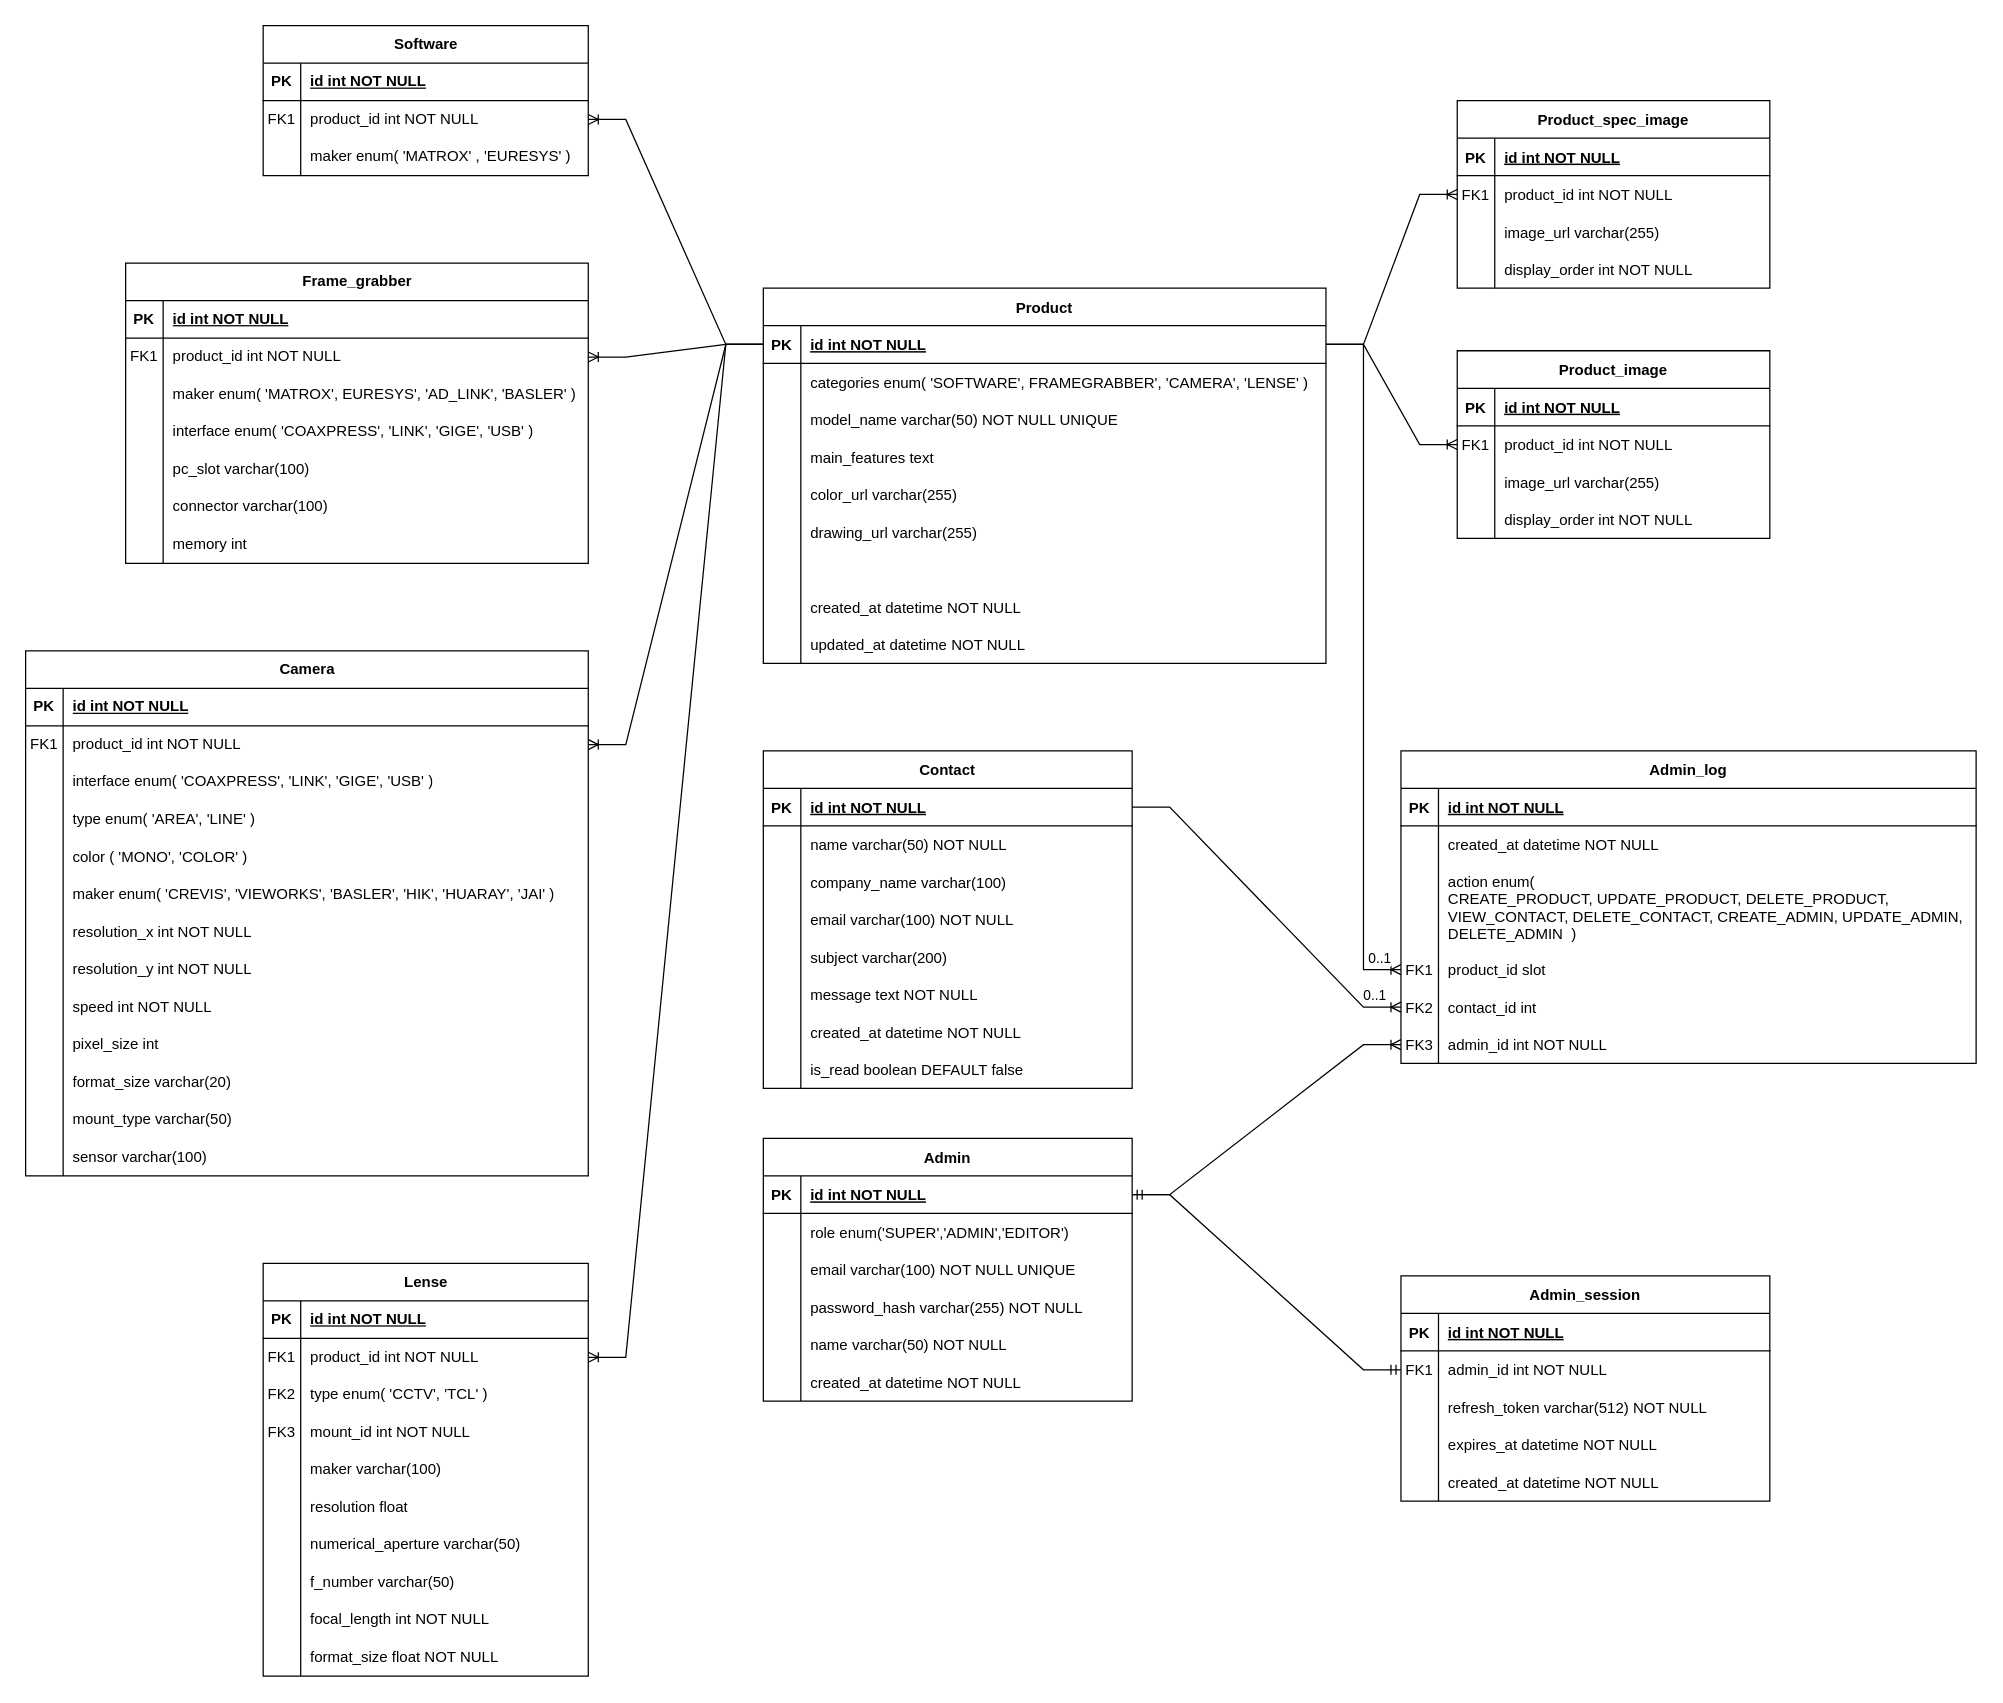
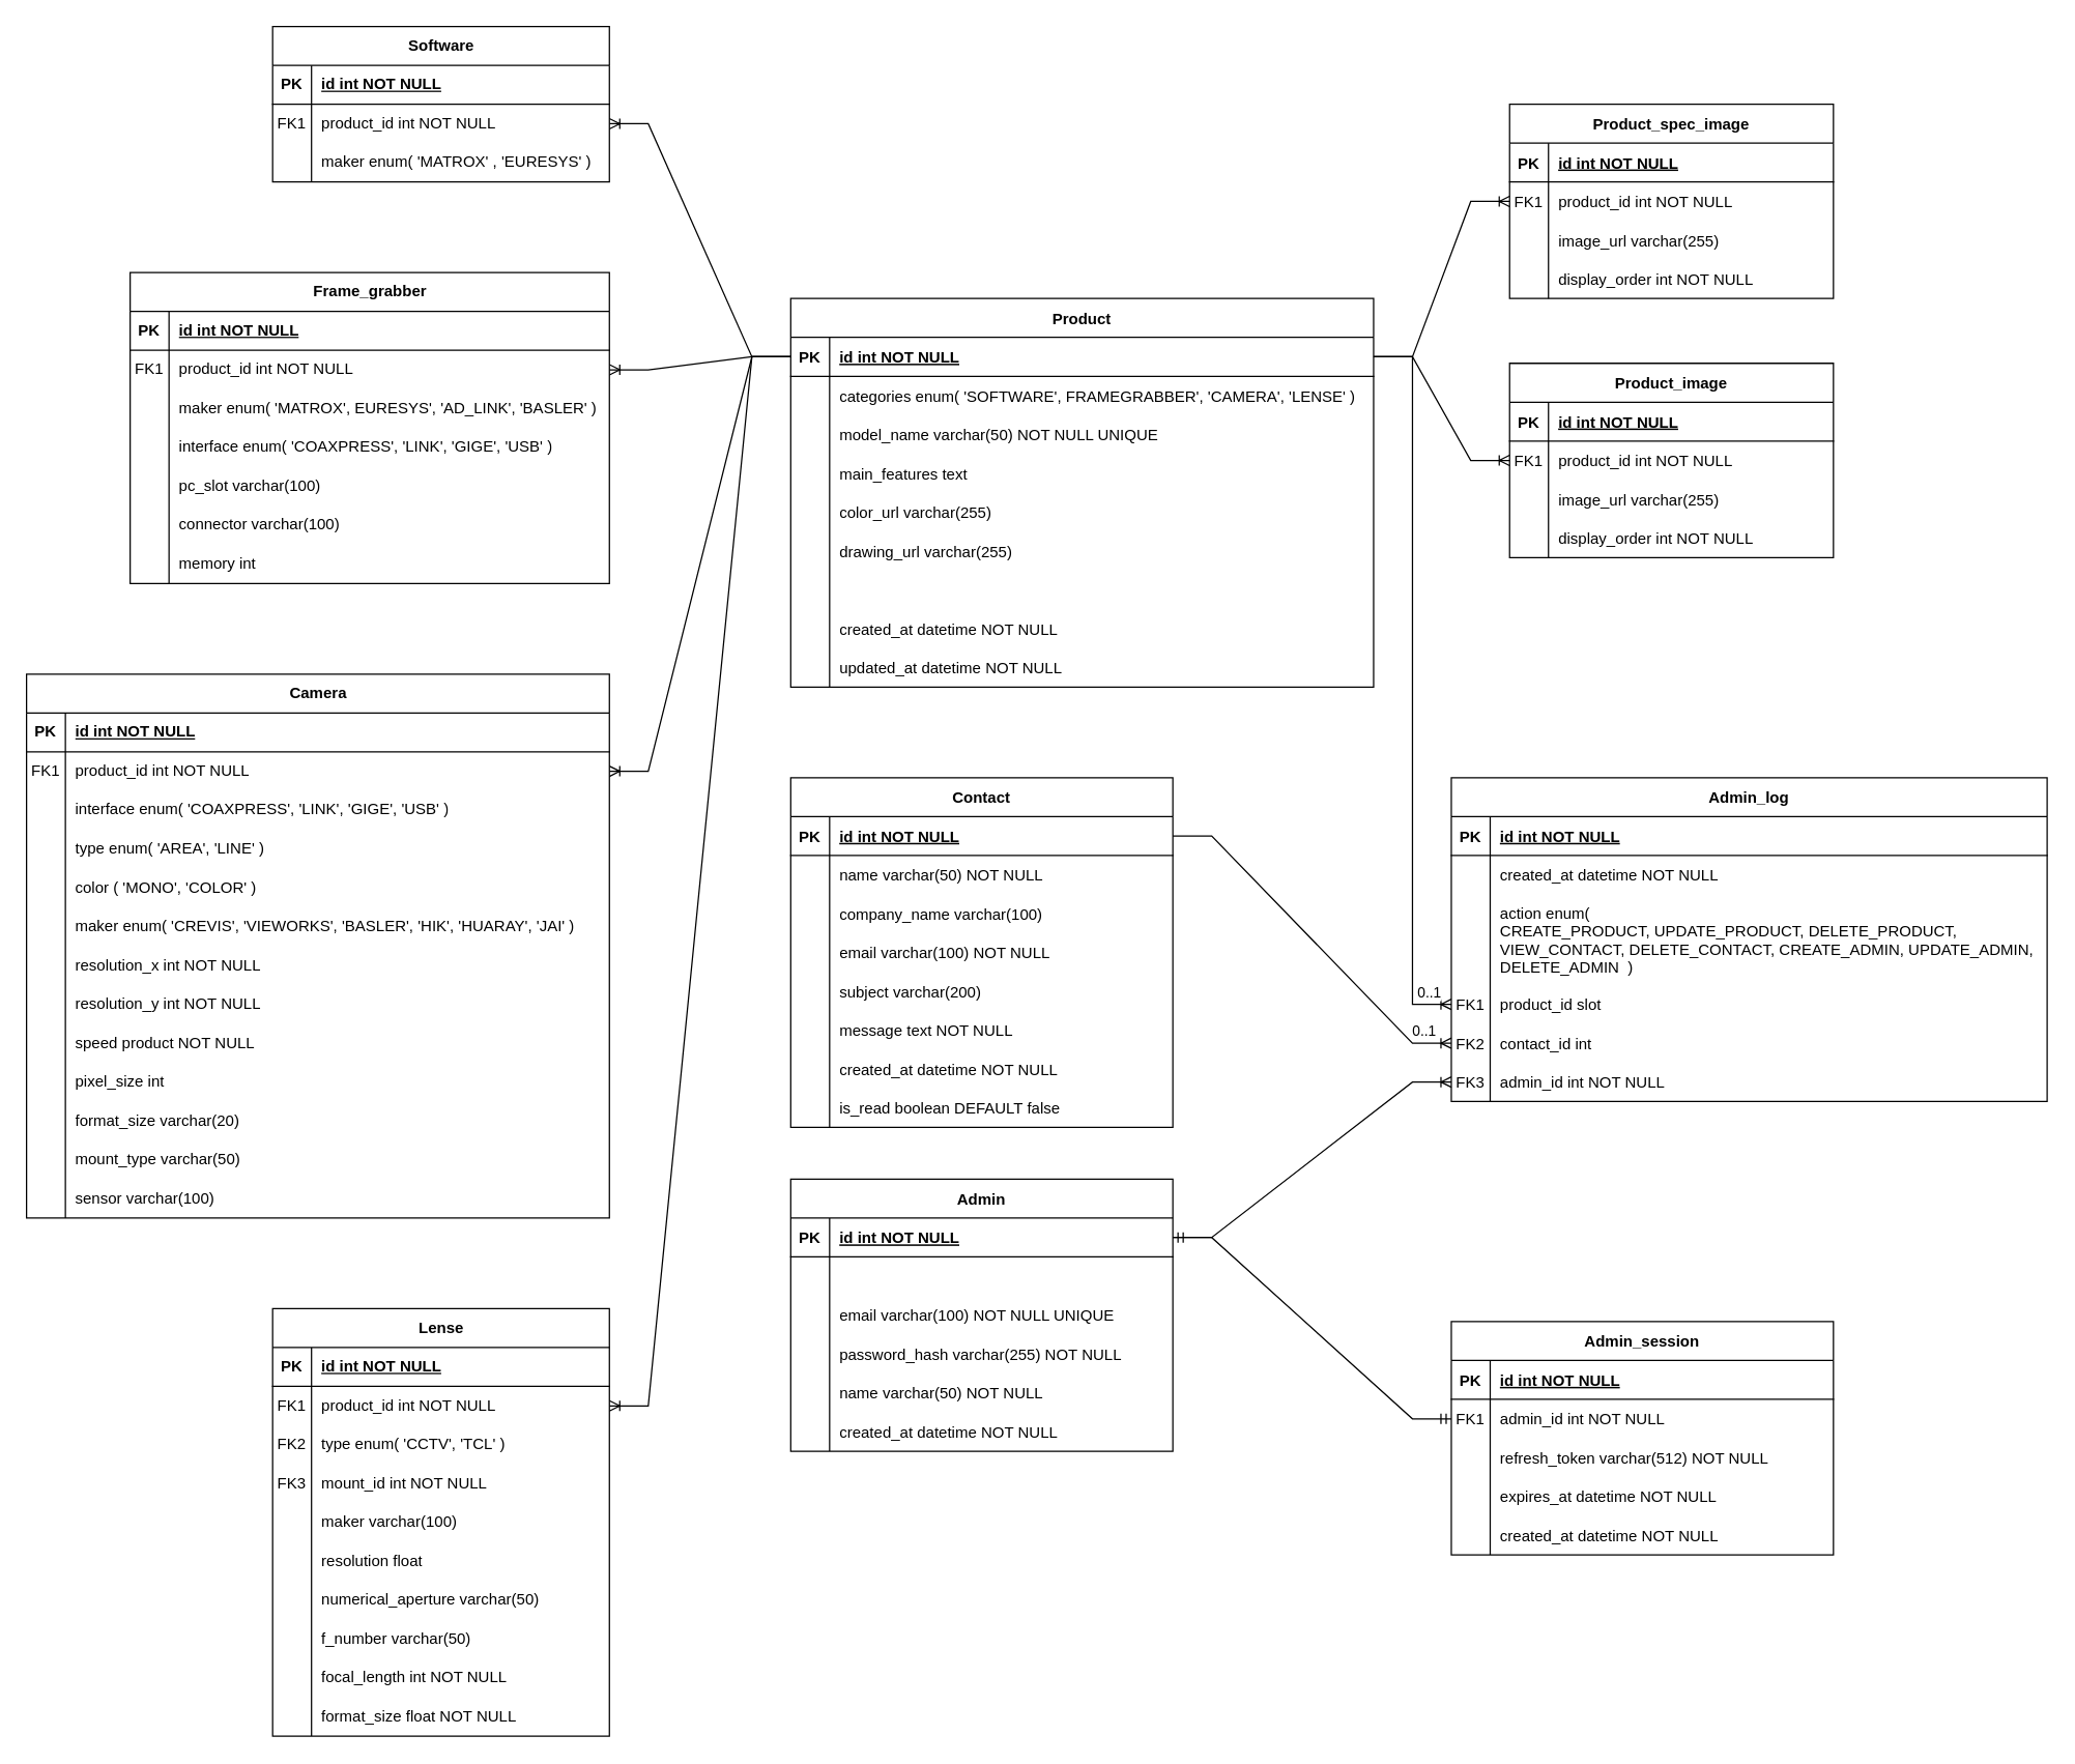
- <mxCell id="82" value="speed int NOT NULL" style="shape=partialRectangle;connectable=0;fillColor=none;top=0;left=0;bottom=0;right=0;align=left;spacingLeft=6;overflow=hidden;whiteSpace=wrap;html=1;" parent="80" vertex="1"><mxGeometry x="30" width="420" height="30" as="geometry"><mxRectangle width="420" height="30" as="alternateBounds" /></mxGeometry></mxCell>
+ <mxCell id="82" value="speed product NOT NULL" style="shape=partialRectangle;connectable=0;fillColor=none;top=0;left=0;bottom=0;right=0;align=left;spacingLeft=6;overflow=hidden;whiteSpace=wrap;html=1;" parent="80" vertex="1"><mxGeometry x="30" width="420" height="30" as="geometry"><mxRectangle width="420" height="30" as="alternateBounds" /></mxGeometry></mxCell>
- <mxCell id="189" value="role enum('SUPER','ADMIN','EDITOR')" style="shape=partialRectangle;overflow=hidden;connectable=0;fillColor=none;top=0;left=0;bottom=0;right=0;align=left;spacingLeft=6;" parent="187" vertex="1"><mxGeometry x="30" width="265" height="30" as="geometry"><mxRectangle width="265" height="30" as="alternateBounds" /></mxGeometry></mxCell>
